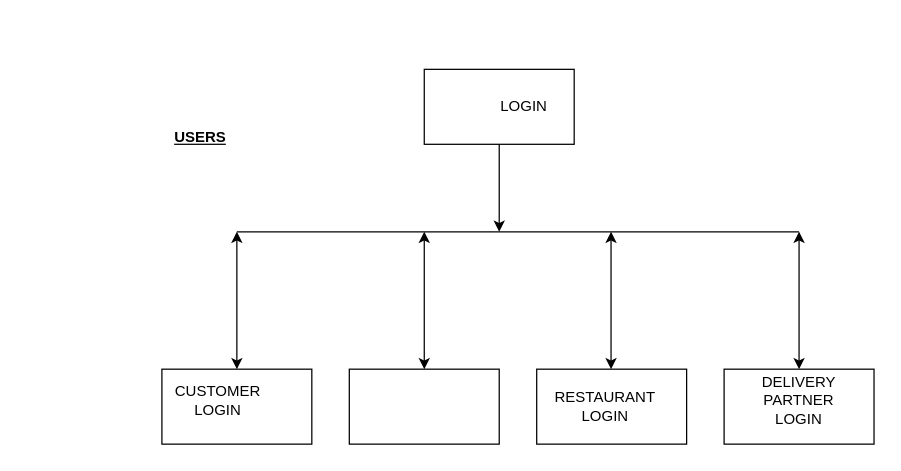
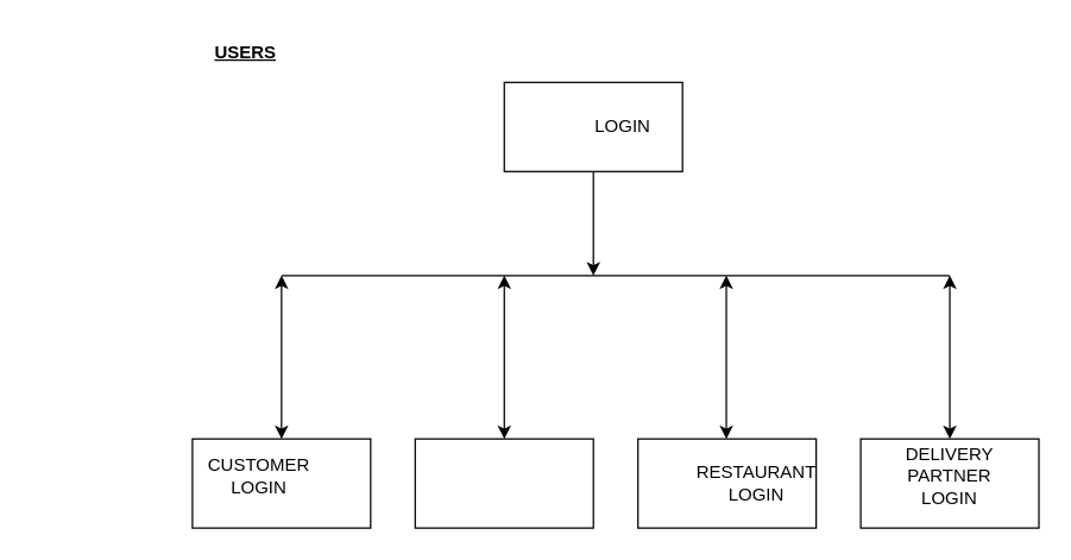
- <mxCell id="17" value="&lt;b&gt;&lt;u&gt;USERS&lt;/u&gt;&lt;/b&gt;" style="text;strokeColor=none;align=center;fillColor=none;html=1;verticalAlign=middle;whiteSpace=wrap;rounded=0;" parent="1" vertex="1"><mxGeometry x="15" y="95" width="290" height="30" as="geometry" /></mxCell>
+ <mxCell id="17" value="&lt;b&gt;&lt;u&gt;USERS&lt;/u&gt;&lt;/b&gt;" style="text;strokeColor=none;align=center;fillColor=none;html=1;verticalAlign=middle;whiteSpace=wrap;rounded=0;" parent="1" vertex="1"><mxGeometry x="20" y="20" width="290" height="30" as="geometry" /></mxCell>
- <mxCell id="16" value="&lt;div&gt;RESTAURANT&lt;/div&gt;LOGIN" style="text;strokeColor=none;align=center;fillColor=none;html=1;verticalAlign=middle;whiteSpace=wrap;rounded=0;" parent="1" vertex="1"><mxGeometry x="454" y="310" width="60" height="30" as="geometry" /></mxCell>
+ <mxCell id="16" value="&lt;div&gt;RESTAURANT&lt;/div&gt;LOGIN" style="text;strokeColor=none;align=center;fillColor=none;html=1;verticalAlign=middle;whiteSpace=wrap;rounded=0;" parent="1" vertex="1"><mxGeometry x="479" y="310" width="60" height="30" as="geometry" /></mxCell>
